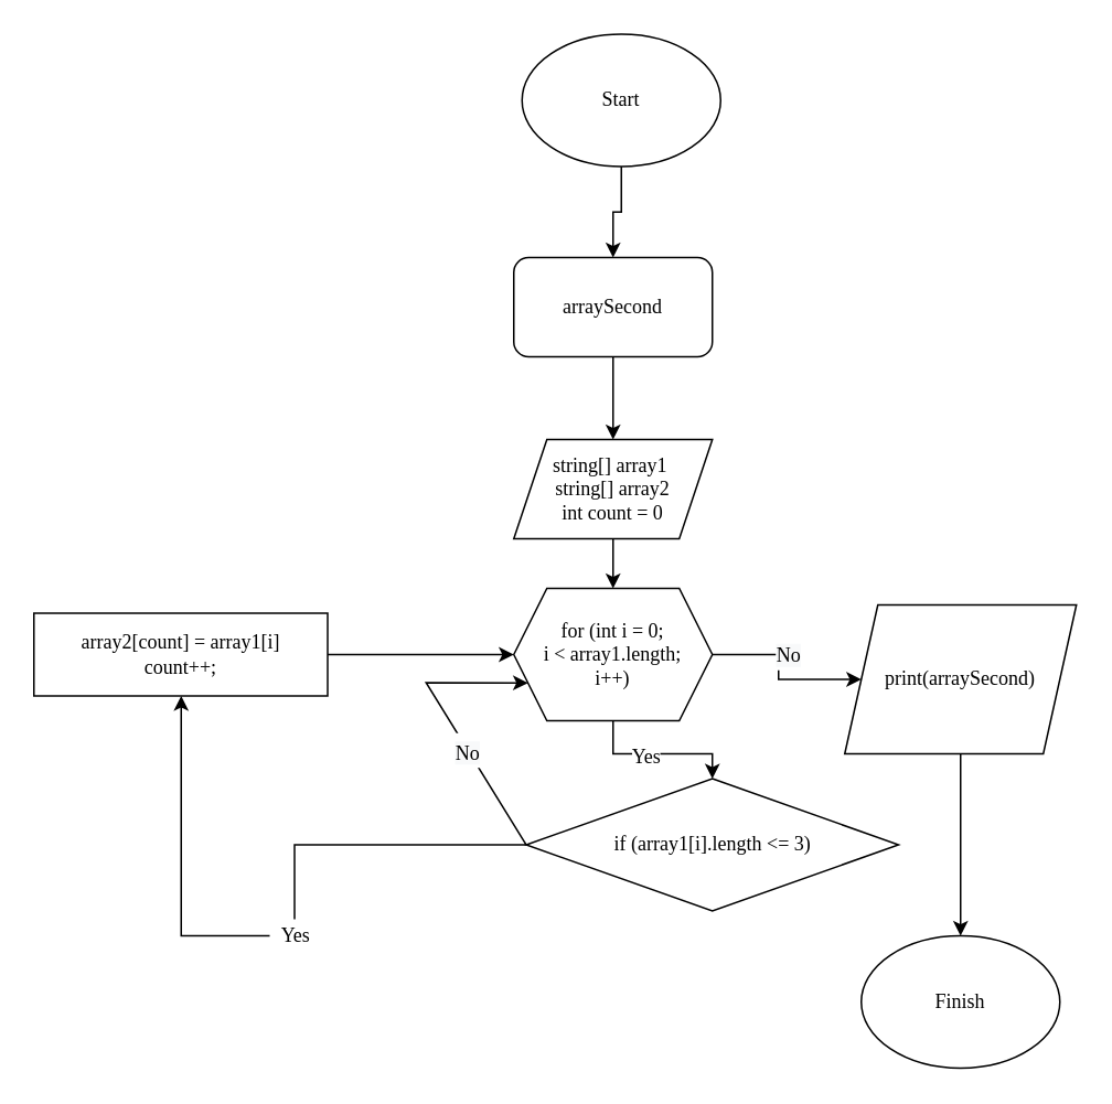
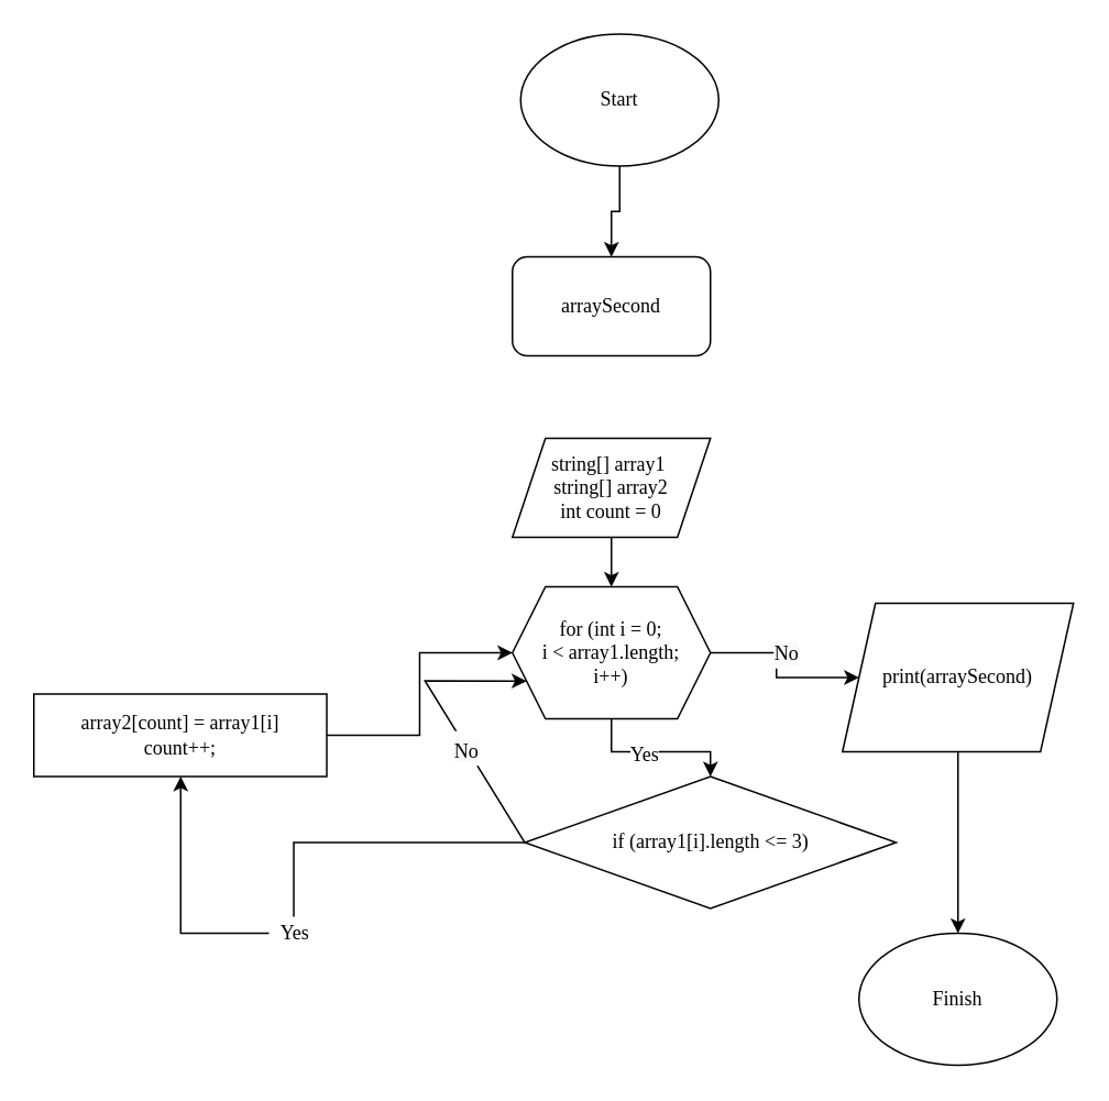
- <mxCell id="2" value="" style="edgeStyle=orthogonalEdgeStyle;rounded=0;orthogonalLoop=1;jettySize=auto;html=1;fontFamily=Times New Roman;" edge="1" parent="1" source="3" target="5"><mxGeometry relative="1" as="geometry" /></mxCell>
- <mxCell id="14" value="array2[count] = array1[i]&lt;br&gt;count++;" style="whiteSpace=wrap;html=1;fontFamily=Times New Roman;" vertex="1" parent="1"><mxGeometry x="20" y="370" width="177.5" height="50" as="geometry" /></mxCell>
+ <mxCell id="14" value="array2[count] = array1[i]&lt;br&gt;count++;" style="whiteSpace=wrap;html=1;fontFamily=Times New Roman;" vertex="1" parent="1"><mxGeometry x="20" y="420" width="177.5" height="50" as="geometry" /></mxCell>
